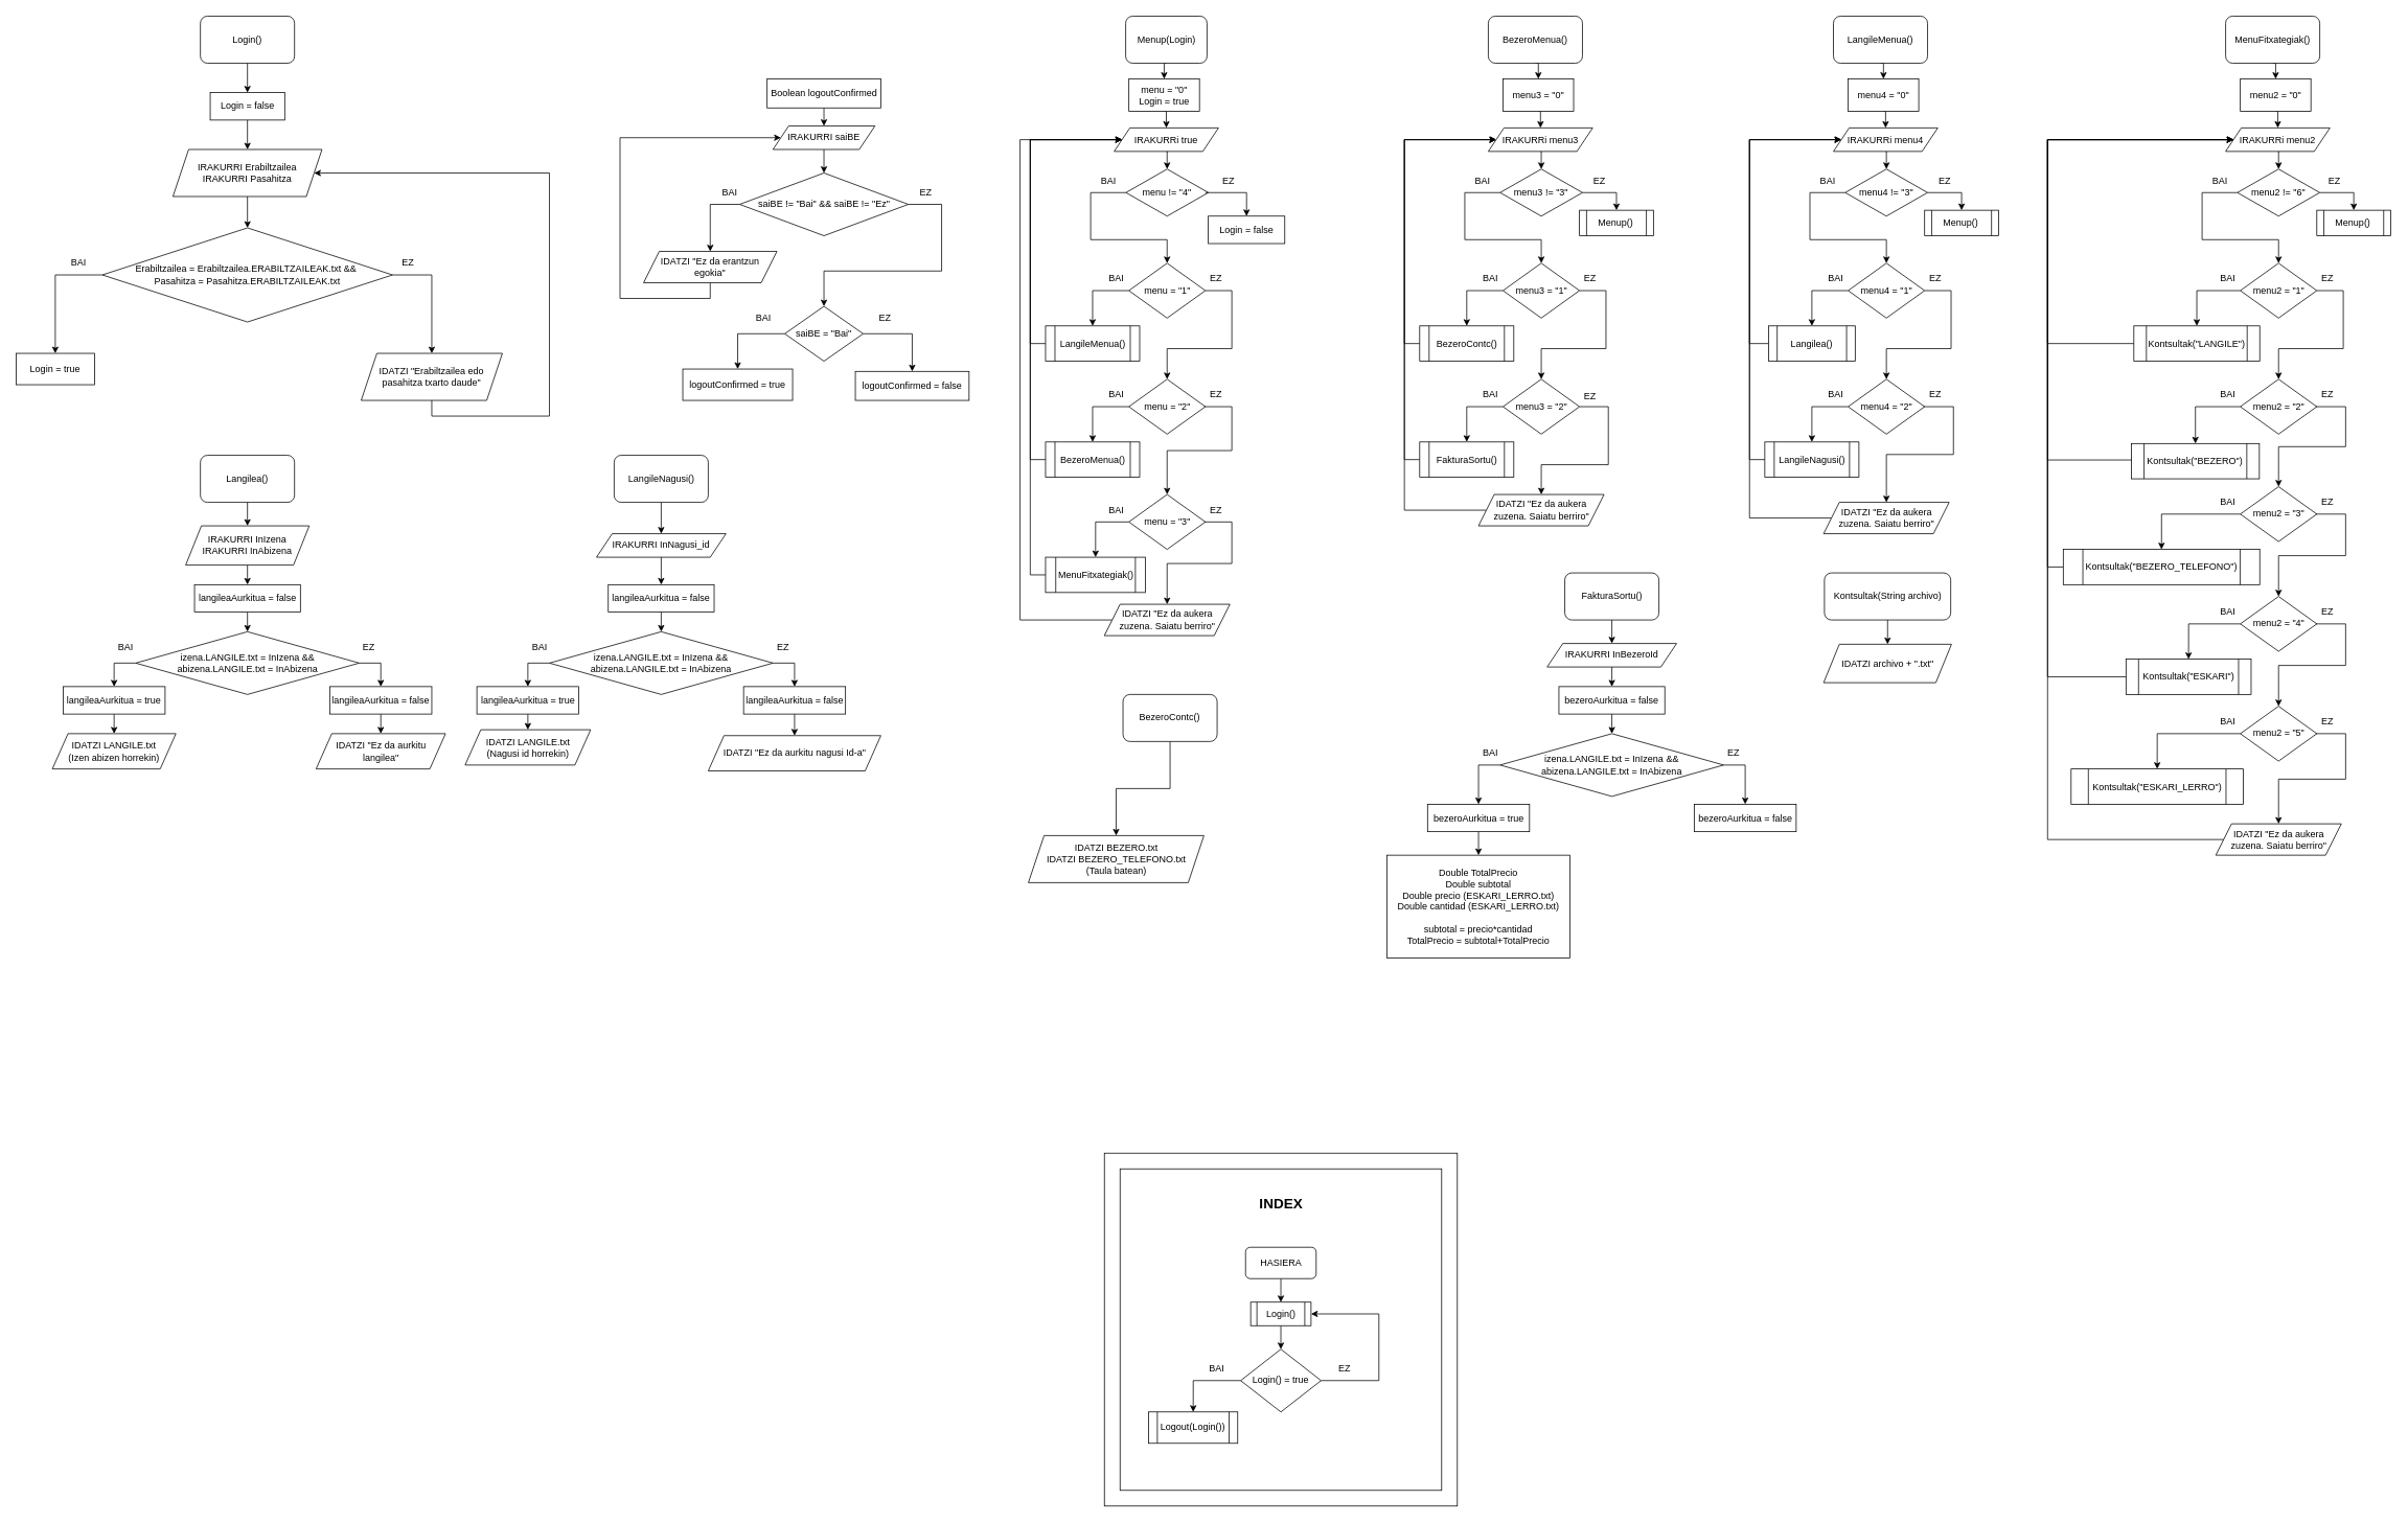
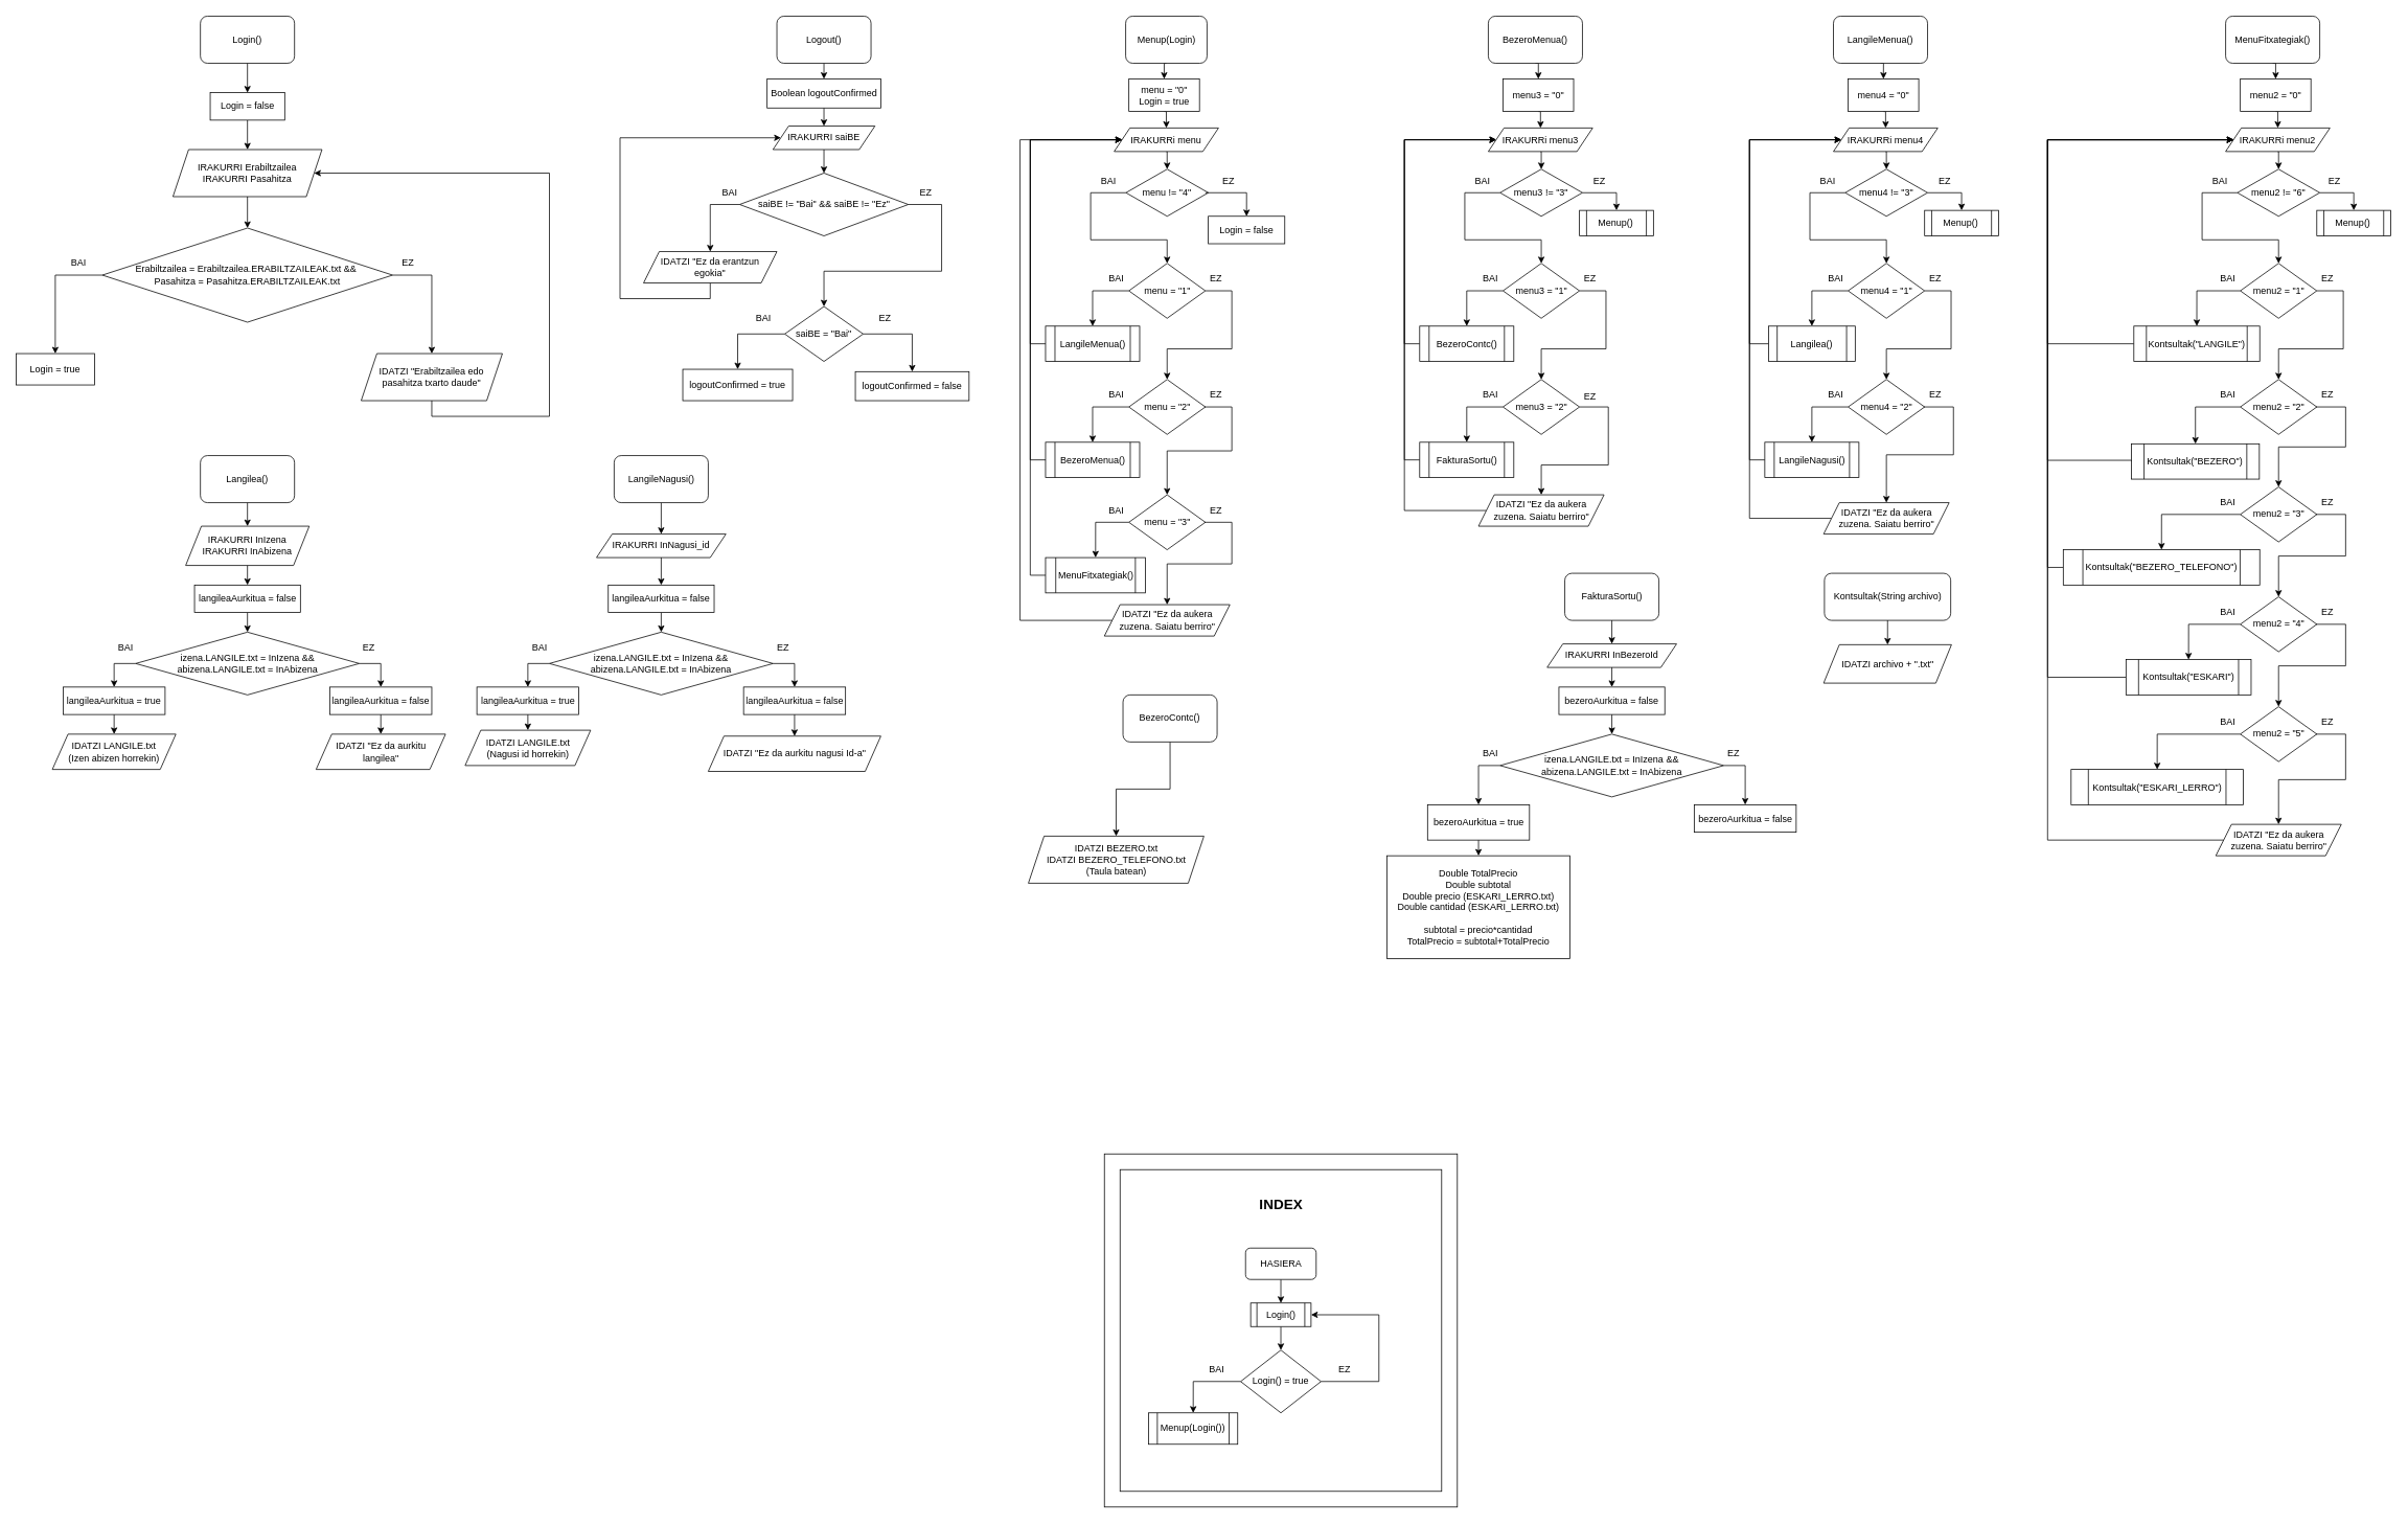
+ <mxCell id="17" value="Logout()" style="rounded=1;whiteSpace=wrap;html=1;" parent="1" vertex="1"><mxGeometry x="990" y="20" width="120" height="60" as="geometry" /></mxCell>
+ <mxCell id="16" style="edgeStyle=orthogonalEdgeStyle;rounded=0;orthogonalLoop=1;jettySize=auto;html=1;exitX=0.5;exitY=1;exitDx=0;exitDy=0;entryX=0.5;entryY=0;entryDx=0;entryDy=0;" parent="1" source="17" target="34" edge="1"><mxGeometry relative="1" as="geometry" /></mxCell>
- <mxCell id="51" value="IRAKURRi true" style="shape=parallelogram;perimeter=parallelogramPerimeter;whiteSpace=wrap;html=1;fixedSize=1;" parent="1" vertex="1"><mxGeometry x="1420" y="162.5" width="133" height="30" as="geometry" /></mxCell>
+ <mxCell id="51" value="IRAKURRi menu" style="shape=parallelogram;perimeter=parallelogramPerimeter;whiteSpace=wrap;html=1;fixedSize=1;" parent="1" vertex="1"><mxGeometry x="1420" y="162.5" width="133" height="30" as="geometry" /></mxCell>
- <mxCell id="222" value="bezeroAurkitua = true" style="rounded=0;whiteSpace=wrap;html=1;" parent="1" vertex="1"><mxGeometry x="1819.5" y="1025" width="130" height="35" as="geometry" /></mxCell>
+ <mxCell id="222" value="bezeroAurkitua = true" style="rounded=0;whiteSpace=wrap;html=1;" parent="1" vertex="1"><mxGeometry x="1819.5" y="1025" width="130" height="45" as="geometry" /></mxCell>
- <mxCell id="238" value="Logout(Login())" style="shape=process;whiteSpace=wrap;html=1;backgroundOutline=1;" vertex="1" parent="1"><mxGeometry x="1464" y="1800" width="113.5" height="40" as="geometry" /></mxCell>
+ <mxCell id="238" value="Menup(Login())" style="shape=process;whiteSpace=wrap;html=1;backgroundOutline=1;" vertex="1" parent="1"><mxGeometry x="1464" y="1800" width="113.5" height="40" as="geometry" /></mxCell>
